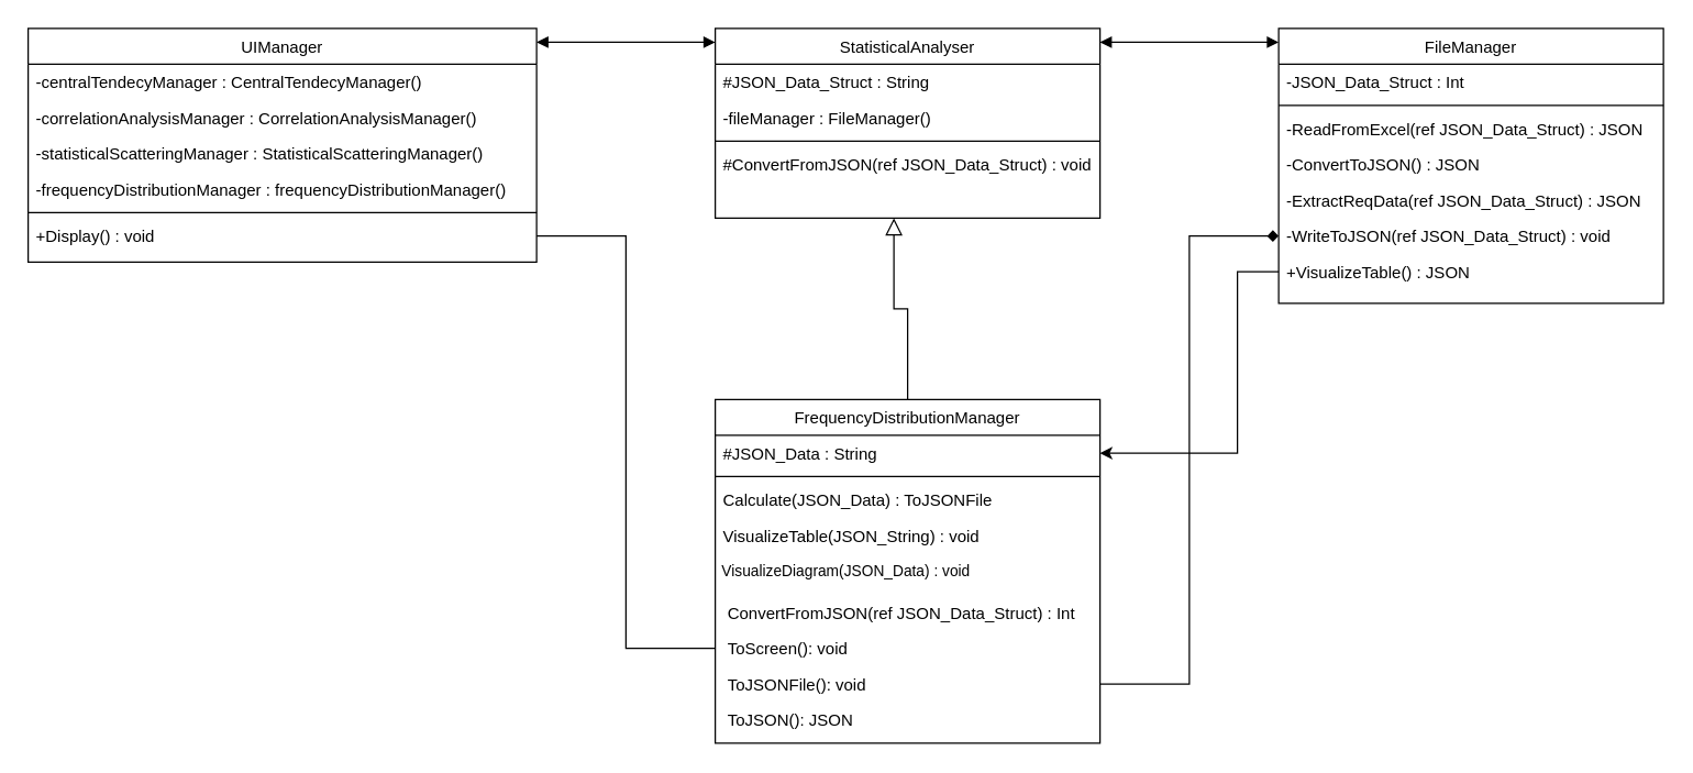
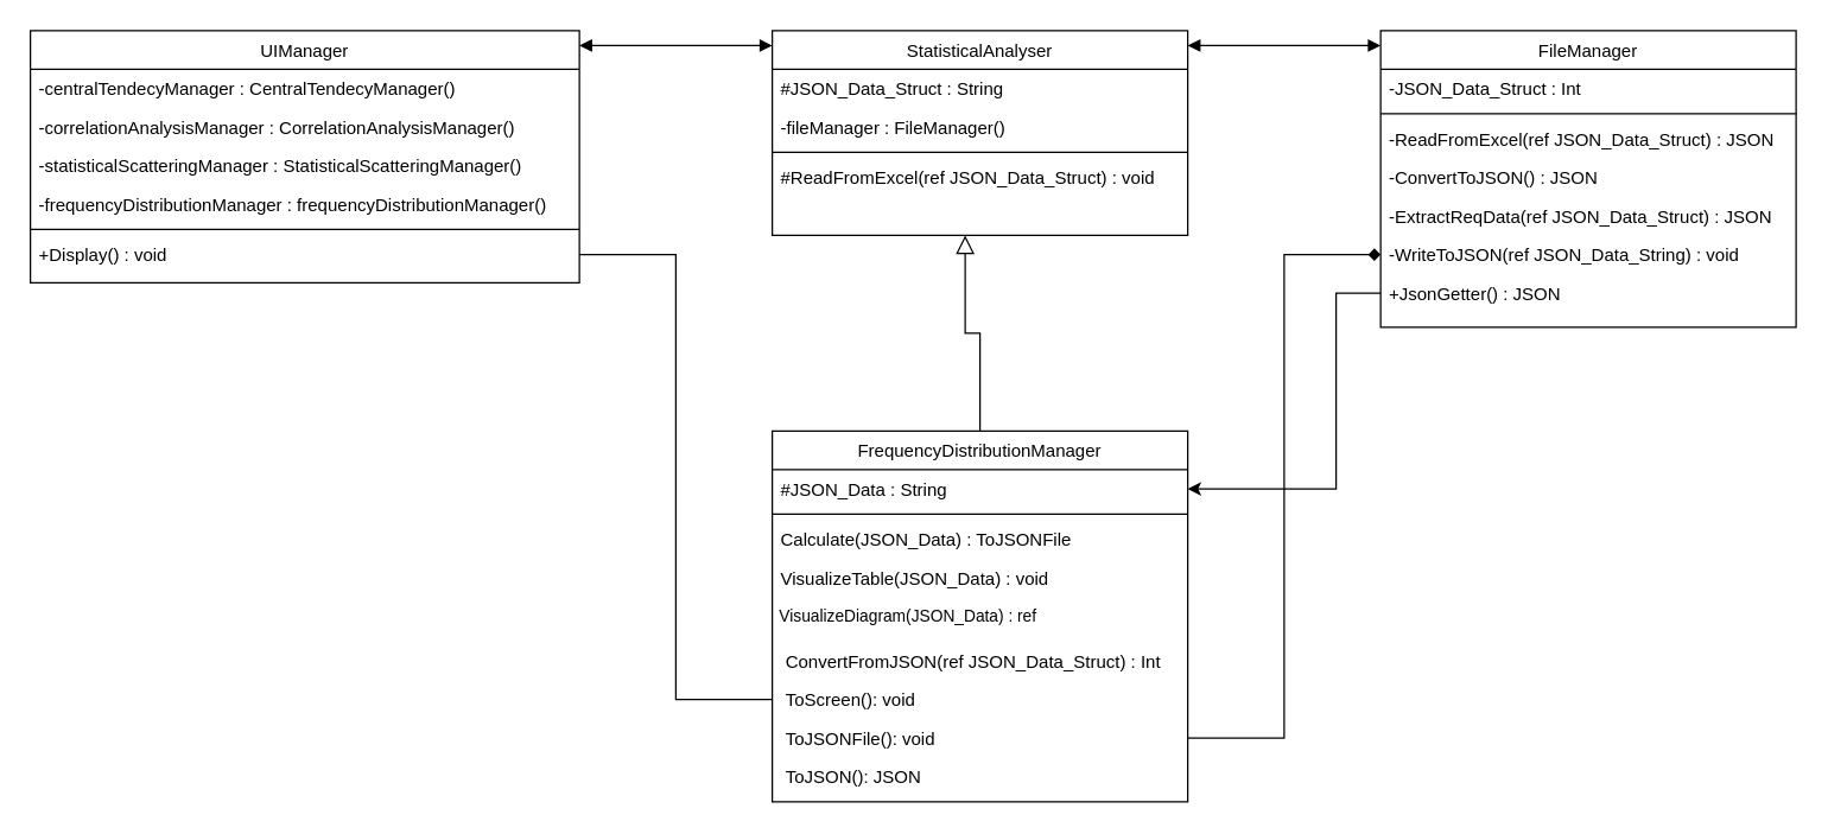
- <mxCell id="6" value="#ConvertFromJSON(ref JSON_Data_Struct) : void" style="text;align=left;verticalAlign=top;spacingLeft=4;spacingRight=4;overflow=hidden;rotatable=0;points=[[0,0.5],[1,0.5]];portConstraint=eastwest;" vertex="1" parent="2"><mxGeometry y="86" width="280" height="26" as="geometry" /></mxCell>
+ <mxCell id="6" value="#ReadFromExcel(ref JSON_Data_Struct) : void" style="text;align=left;verticalAlign=top;spacingLeft=4;spacingRight=4;overflow=hidden;rotatable=0;points=[[0,0.5],[1,0.5]];portConstraint=eastwest;" vertex="1" parent="2"><mxGeometry y="86" width="280" height="26" as="geometry" /></mxCell>
- <mxCell id="13" value="-WriteToJSON(ref JSON_Data_Struct) : void" style="text;align=left;verticalAlign=top;spacingLeft=4;spacingRight=4;overflow=hidden;rotatable=0;points=[[0,0.5],[1,0.5]];portConstraint=eastwest;" vertex="1" parent="7"><mxGeometry y="138" width="280" height="26" as="geometry" /></mxCell>
+ <mxCell id="13" value="-WriteToJSON(ref JSON_Data_String) : void" style="text;align=left;verticalAlign=top;spacingLeft=4;spacingRight=4;overflow=hidden;rotatable=0;points=[[0,0.5],[1,0.5]];portConstraint=eastwest;" vertex="1" parent="7"><mxGeometry y="138" width="280" height="26" as="geometry" /></mxCell>
- <mxCell id="14" value="+VisualizeTable() : JSON" style="text;align=left;verticalAlign=top;spacingLeft=4;spacingRight=4;overflow=hidden;rotatable=0;points=[[0,0.5],[1,0.5]];portConstraint=eastwest;" vertex="1" parent="7"><mxGeometry y="164" width="280" height="26" as="geometry" /></mxCell>
+ <mxCell id="14" value="+JsonGetter() : JSON" style="text;align=left;verticalAlign=top;spacingLeft=4;spacingRight=4;overflow=hidden;rotatable=0;points=[[0,0.5],[1,0.5]];portConstraint=eastwest;" vertex="1" parent="7"><mxGeometry y="164" width="280" height="26" as="geometry" /></mxCell>
- <mxCell id="29" value="VisualizeTable(JSON_String) : void" style="text;align=left;verticalAlign=top;spacingLeft=4;spacingRight=4;overflow=hidden;rotatable=0;points=[[0,0.5],[1,0.5]];portConstraint=eastwest;" vertex="1" parent="25"><mxGeometry y="86" width="280" height="26" as="geometry" /></mxCell>
+ <mxCell id="29" value="VisualizeTable(JSON_Data) : void" style="text;align=left;verticalAlign=top;spacingLeft=4;spacingRight=4;overflow=hidden;rotatable=0;points=[[0,0.5],[1,0.5]];portConstraint=eastwest;" vertex="1" parent="25"><mxGeometry y="86" width="280" height="26" as="geometry" /></mxCell>
- <mxCell id="30" value="&lt;font style=&quot;font-size: 11px&quot;&gt;&amp;nbsp;VisualizeDiagram(JSON_Data) : void&lt;/font&gt;" style="text;whiteSpace=wrap;html=1;fontSize=11;" vertex="1" parent="25"><mxGeometry y="112" width="280" height="30" as="geometry" /></mxCell>
+ <mxCell id="30" value="&lt;font style=&quot;font-size: 11px&quot;&gt;&amp;nbsp;VisualizeDiagram(JSON_Data) : ref&lt;/font&gt;" style="text;whiteSpace=wrap;html=1;fontSize=11;" vertex="1" parent="25"><mxGeometry y="112" width="280" height="30" as="geometry" /></mxCell>
